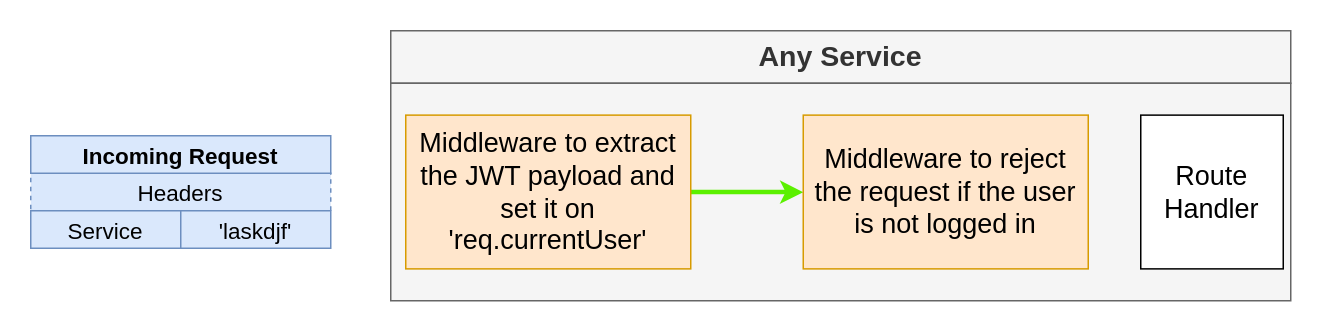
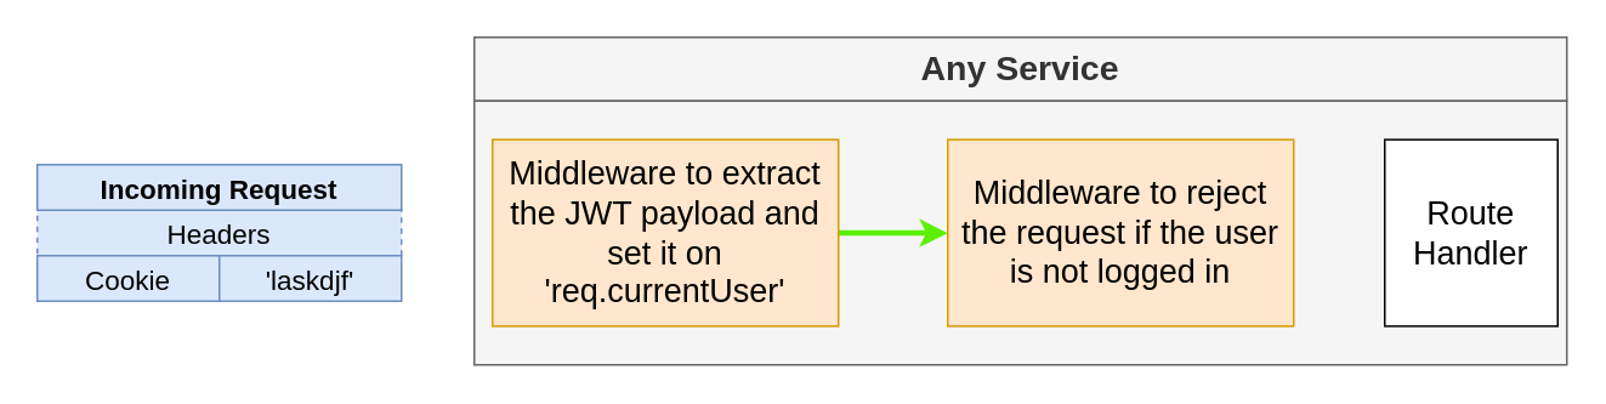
- <mxCell id="11" value="Middleware to reject the request if the user is not logged in" style="rounded=0;whiteSpace=wrap;html=1;fontSize=18;fillColor=#ffe6cc;strokeColor=#d79b00;fontColor=#000000;" parent="1" vertex="1"><mxGeometry x="535" y="76.25" width="190" height="102.5" as="geometry" /></mxCell>
+ <mxCell id="11" value="Middleware to reject the request if the user is not logged in" style="rounded=0;whiteSpace=wrap;html=1;fontSize=18;fillColor=#ffe6cc;strokeColor=#d79b00;fontColor=#000000;" parent="1" vertex="1"><mxGeometry x="520" y="76.25" width="190" height="102.5" as="geometry" /></mxCell>
- <mxCell id="6" value="Service" style="rounded=0;whiteSpace=wrap;html=1;fontSize=15;fillColor=#dae8fc;strokeColor=#6c8ebf;fontColor=#000000;" parent="1" vertex="1"><mxGeometry x="20" y="140" width="100" height="25" as="geometry" /></mxCell>
+ <mxCell id="6" value="Cookie" style="rounded=0;whiteSpace=wrap;html=1;fontSize=15;fillColor=#dae8fc;strokeColor=#6c8ebf;fontColor=#000000;" parent="1" vertex="1"><mxGeometry x="20" y="140" width="100" height="25" as="geometry" /></mxCell>
